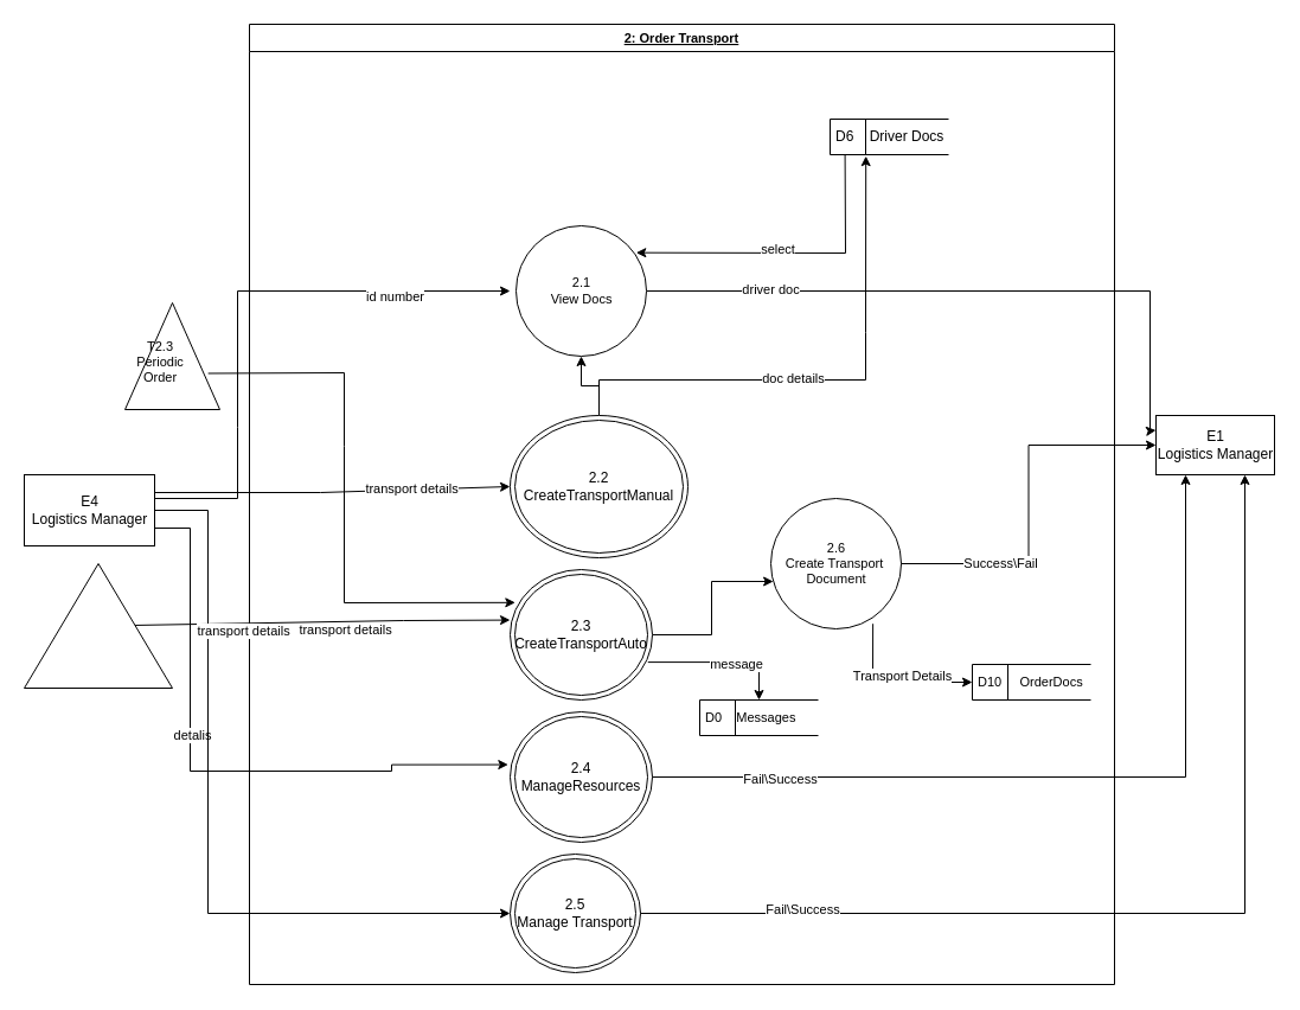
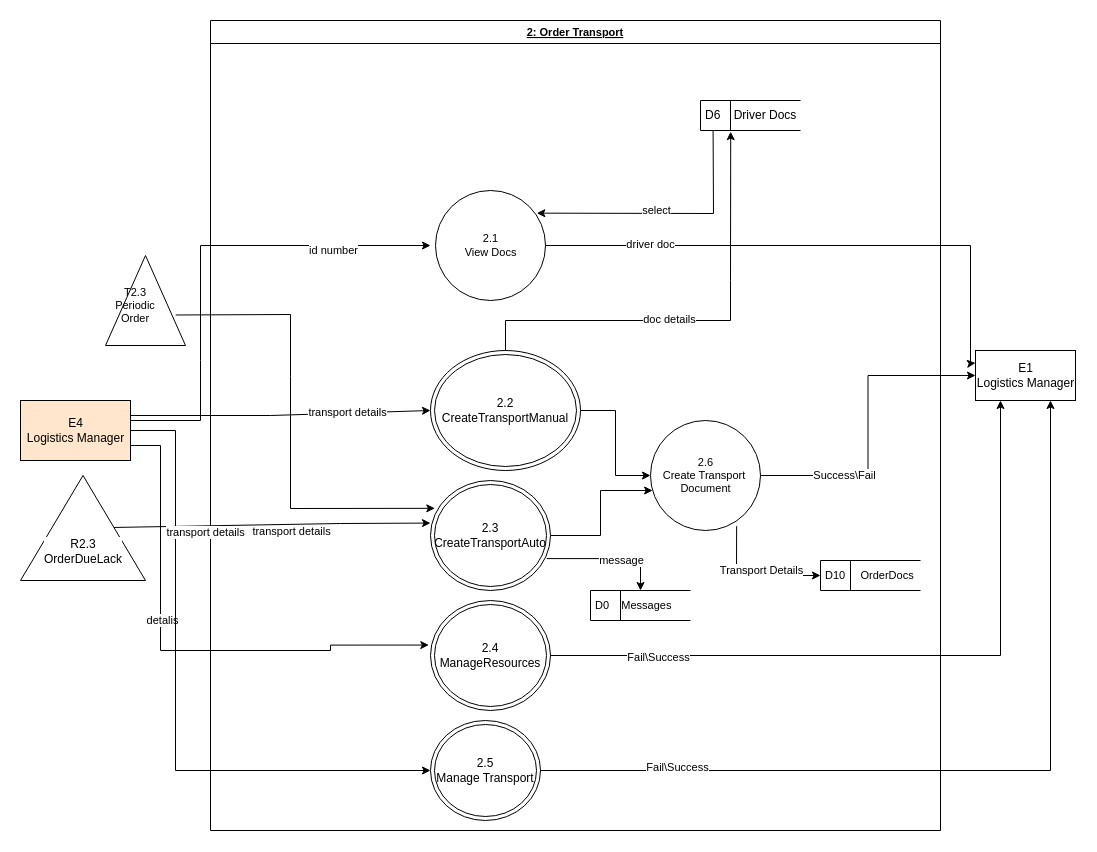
- <mxCell id="28" value="" style="edgeStyle=orthogonalEdgeStyle;rounded=0;orthogonalLoop=1;jettySize=auto;html=1;" parent="23" source="29" target="22" edge="1"><mxGeometry relative="1" as="geometry" /></mxCell>
+ <mxCell id="28" value="" style="edgeStyle=orthogonalEdgeStyle;rounded=0;orthogonalLoop=1;jettySize=auto;html=1;" parent="23" source="29" target="32" edge="1"><mxGeometry relative="1" as="geometry" /></mxCell>
- <mxCell id="5" value="E4&lt;br&gt;Logistics Manager" style="html=1;" parent="1" vertex="1"><mxGeometry x="20" y="400" width="110" height="60" as="geometry" /></mxCell>
+ <mxCell id="5" value="E4&lt;br&gt;Logistics Manager" style="html=1;fillColor=#ffe6cc;" parent="1" vertex="1"><mxGeometry x="20" y="400" width="110" height="60" as="geometry" /></mxCell>
+ <mxCell id="42" value="R2.3&lt;br&gt;OrderDueLack" style="text;html=1;strokeColor=none;fillColor=none;align=center;verticalAlign=middle;whiteSpace=wrap;rounded=0;labelBackgroundColor=#FFFFFF;" parent="1" vertex="1"><mxGeometry x="43.75" y="532.5" width="77.5" height="37.5" as="geometry" /></mxCell>
